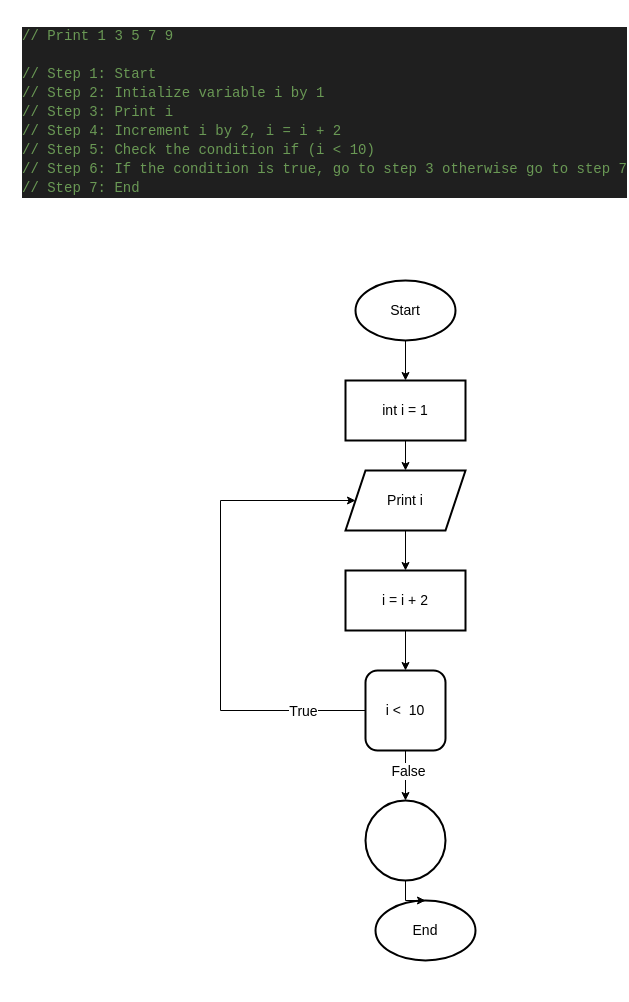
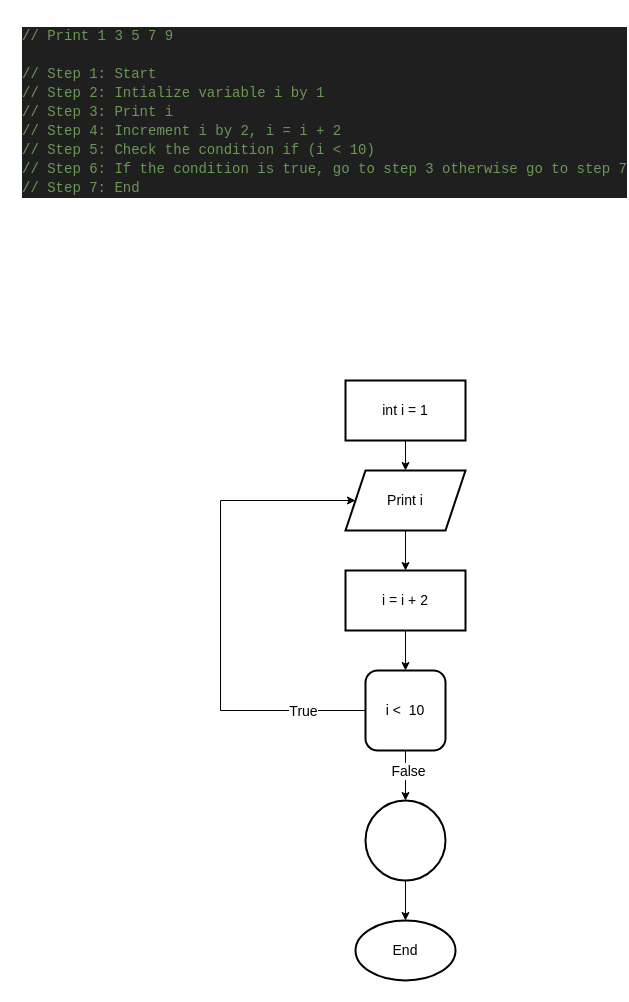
- <mxCell id="3" value="Start" style="strokeWidth=2;html=1;shape=mxgraph.flowchart.start_1;whiteSpace=wrap;fontSize=14;" vertex="1" parent="1"><mxGeometry x="355" y="280" width="100" height="60" as="geometry" /></mxCell>
- <mxCell id="2" value="" style="edgeStyle=orthogonalEdgeStyle;rounded=0;orthogonalLoop=1;jettySize=auto;html=1;fontSize=14;" edge="1" parent="1" source="3" target="6"><mxGeometry relative="1" as="geometry" /></mxCell>
- <mxCell id="4" value="End" style="strokeWidth=2;html=1;shape=mxgraph.flowchart.start_1;whiteSpace=wrap;fontSize=14;" vertex="1" parent="1"><mxGeometry x="375" y="900" width="100" height="60" as="geometry" /></mxCell>
+ <mxCell id="4" value="End" style="strokeWidth=2;html=1;shape=mxgraph.flowchart.start_1;whiteSpace=wrap;fontSize=14;" vertex="1" parent="1"><mxGeometry x="355" y="920" width="100" height="60" as="geometry" /></mxCell>
